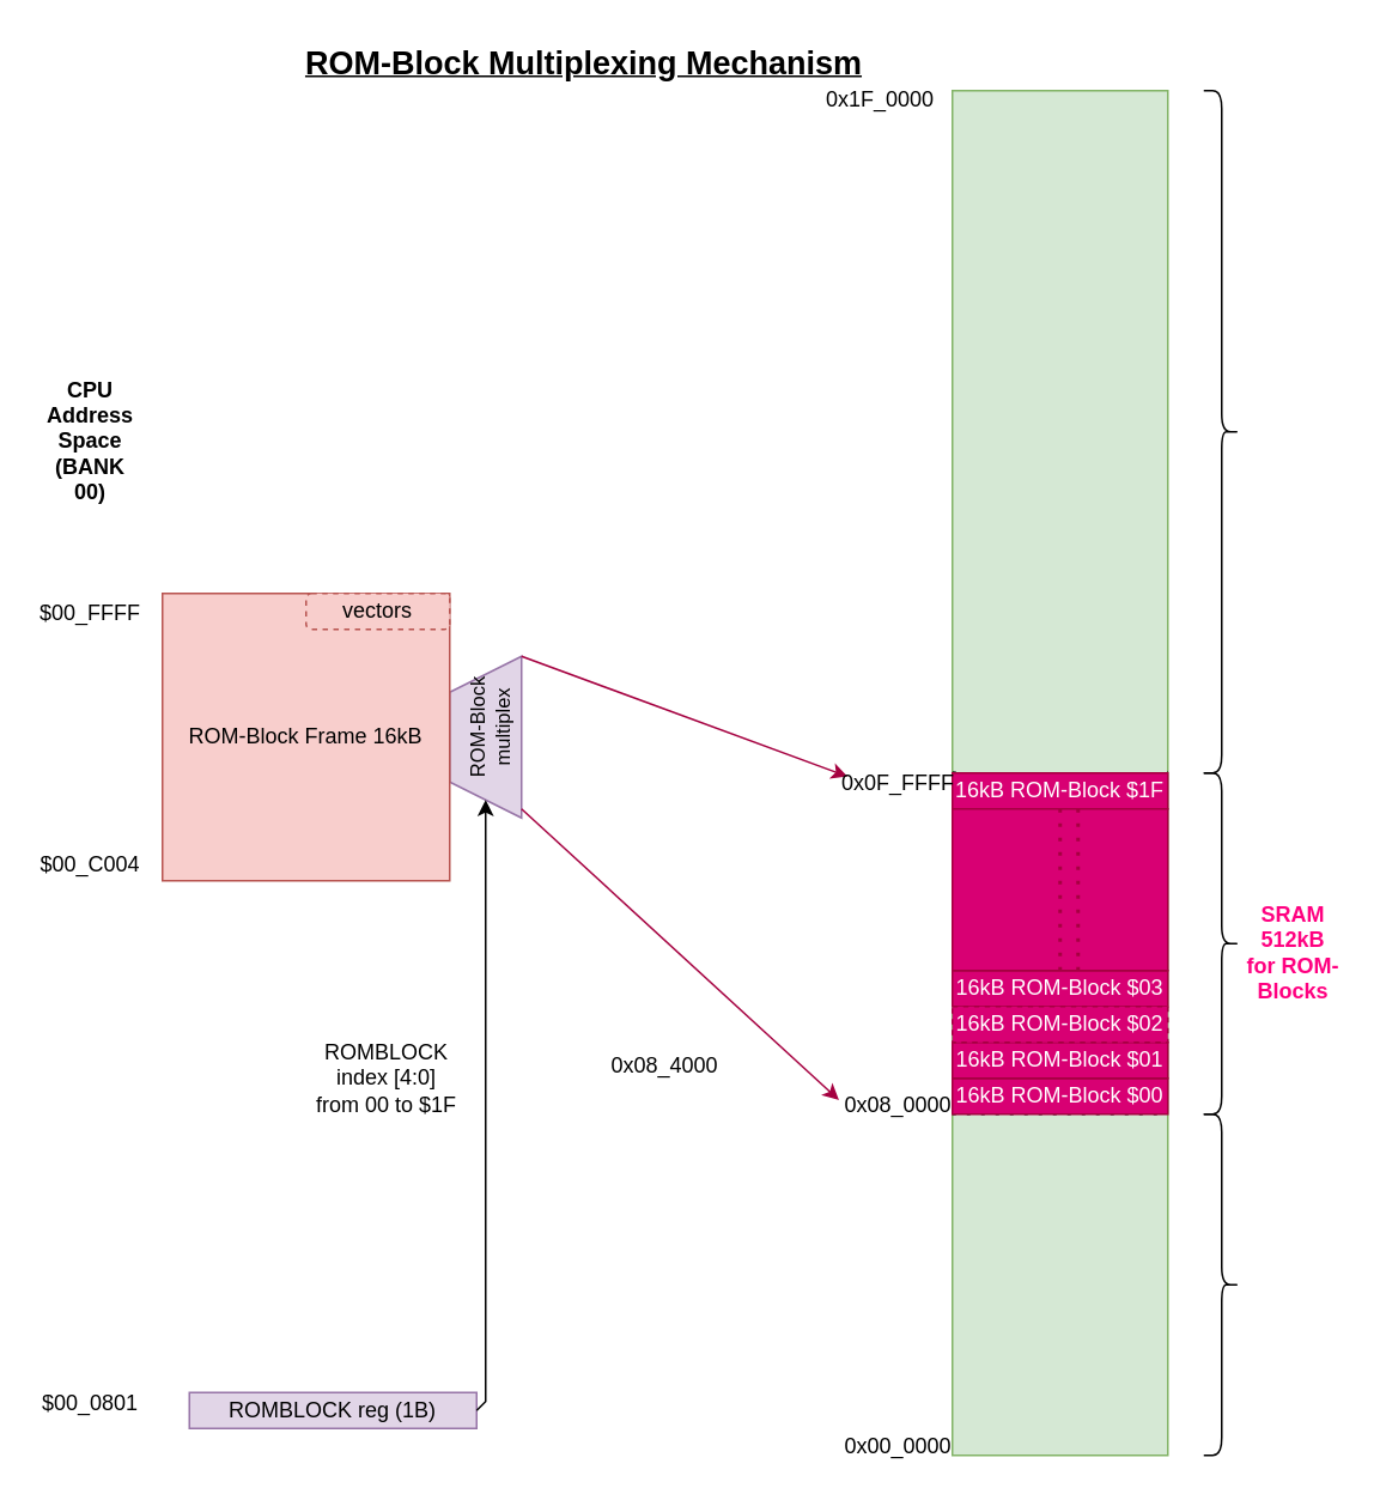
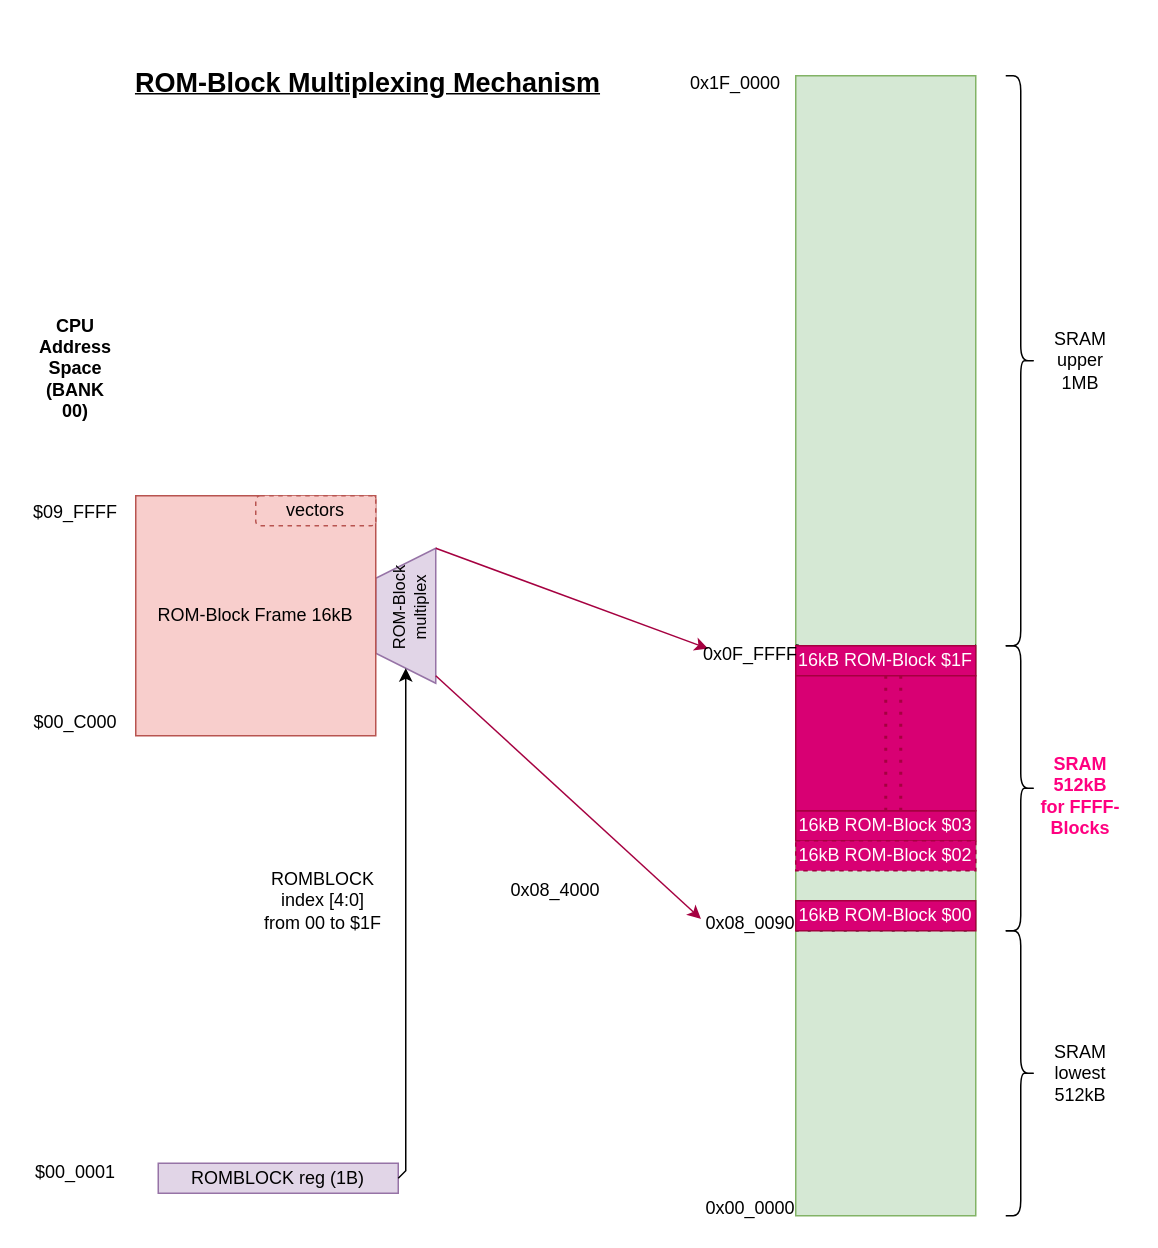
- <mxCell id="37" value="ROM-Block Multiplexing Mechanism" style="text;html=1;strokeColor=none;fillColor=none;align=center;verticalAlign=middle;whiteSpace=wrap;rounded=0;fontSize=18;fontStyle=5" vertex="1" parent="1"><mxGeometry x="160" y="20" width="330" height="30" as="geometry" /></mxCell>
+ <mxCell id="37" value="ROM-Block Multiplexing Mechanism" style="text;html=1;strokeColor=none;fillColor=none;align=center;verticalAlign=middle;whiteSpace=wrap;rounded=0;fontSize=18;fontStyle=5" vertex="1" parent="1"><mxGeometry x="80" y="40" width="330" height="30" as="geometry" /></mxCell>
+ <mxCell id="14" value="&lt;div&gt;SRAM &lt;br&gt;&lt;/div&gt;&lt;div&gt;upper 1MB&lt;br&gt;&lt;/div&gt;" style="text;html=1;strokeColor=none;fillColor=none;align=center;verticalAlign=middle;whiteSpace=wrap;rounded=0;" vertex="1" parent="1"><mxGeometry x="690" y="225" width="60" height="30" as="geometry" /></mxCell>
- <mxCell id="6" value="$00_FFFF" style="text;html=1;strokeColor=none;fillColor=none;align=center;verticalAlign=middle;whiteSpace=wrap;rounded=0;" vertex="1" parent="1"><mxGeometry x="20" y="340" width="60" as="geometry" /></mxCell>
+ <mxCell id="6" value="$09_FFFF" style="text;html=1;strokeColor=none;fillColor=none;align=center;verticalAlign=middle;whiteSpace=wrap;rounded=0;" vertex="1" parent="1"><mxGeometry x="20" y="340" width="60" as="geometry" /></mxCell>
- <mxCell id="5" value="$00_C004" style="text;html=1;strokeColor=none;fillColor=none;align=center;verticalAlign=middle;whiteSpace=wrap;rounded=0;" vertex="1" parent="1"><mxGeometry x="20" y="480" width="60" as="geometry" /></mxCell>
+ <mxCell id="5" value="$00_C000" style="text;html=1;strokeColor=none;fillColor=none;align=center;verticalAlign=middle;whiteSpace=wrap;rounded=0;" vertex="1" parent="1"><mxGeometry x="20" y="480" width="60" as="geometry" /></mxCell>
- <mxCell id="19" value="&lt;div&gt;SRAM &lt;br&gt;&lt;/div&gt;&lt;div&gt;512kB&lt;/div&gt;&lt;div&gt;for ROM-Blocks&lt;br&gt;&lt;/div&gt;" style="text;html=1;strokeColor=none;fillColor=none;align=center;verticalAlign=middle;whiteSpace=wrap;rounded=0;fontStyle=1;fontColor=#FF0080;" vertex="1" parent="1"><mxGeometry x="690" y="490" width="60" height="80" as="geometry" /></mxCell>
+ <mxCell id="19" value="&lt;div&gt;SRAM &lt;br&gt;&lt;/div&gt;&lt;div&gt;512kB&lt;/div&gt;&lt;div&gt;for FFFF-Blocks&lt;br&gt;&lt;/div&gt;" style="text;html=1;strokeColor=none;fillColor=none;align=center;verticalAlign=middle;whiteSpace=wrap;rounded=0;fontStyle=1;fontColor=#FF0080;" vertex="1" parent="1"><mxGeometry x="690" y="490" width="60" height="80" as="geometry" /></mxCell>
- <mxCell id="21" value="16kB ROM-Block $01" style="rounded=0;whiteSpace=wrap;html=1;fillColor=#d80073;fontColor=#ffffff;strokeColor=#A50040;" vertex="1" parent="1"><mxGeometry x="530" y="580" width="120" height="20" as="geometry" /></mxCell>
- <mxCell id="30" value="0x08_0000" style="text;html=1;strokeColor=none;fillColor=none;align=center;verticalAlign=middle;whiteSpace=wrap;rounded=0;" vertex="1" parent="1"><mxGeometry x="470" y="610" width="60" height="10" as="geometry" /></mxCell>
+ <mxCell id="30" value="0x08_0090" style="text;html=1;strokeColor=none;fillColor=none;align=center;verticalAlign=middle;whiteSpace=wrap;rounded=0;" vertex="1" parent="1"><mxGeometry x="470" y="610" width="60" height="10" as="geometry" /></mxCell>
+ <mxCell id="12" value="&lt;div&gt;SRAM &lt;br&gt;&lt;/div&gt;&lt;div&gt;lowest 512kB&lt;br&gt;&lt;/div&gt;" style="text;html=1;strokeColor=none;fillColor=none;align=center;verticalAlign=middle;whiteSpace=wrap;rounded=0;" vertex="1" parent="1"><mxGeometry x="690" y="700" width="60" height="30" as="geometry" /></mxCell>
- <mxCell id="8" value="$00_0801" style="text;html=1;strokeColor=none;fillColor=none;align=center;verticalAlign=middle;whiteSpace=wrap;rounded=0;" vertex="1" parent="1"><mxGeometry x="20" y="780" width="60" as="geometry" /></mxCell>
+ <mxCell id="8" value="$00_0001" style="text;html=1;strokeColor=none;fillColor=none;align=center;verticalAlign=middle;whiteSpace=wrap;rounded=0;" vertex="1" parent="1"><mxGeometry x="20" y="780" width="60" as="geometry" /></mxCell>
